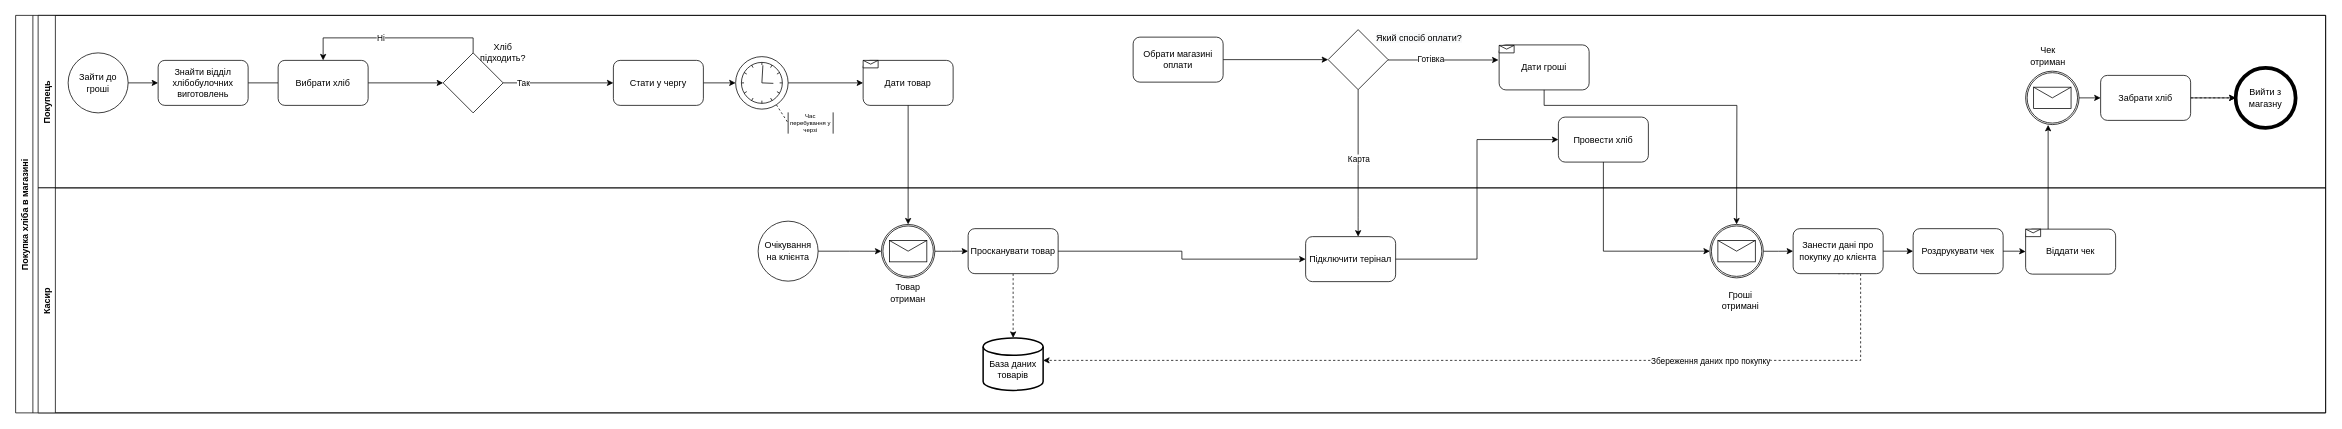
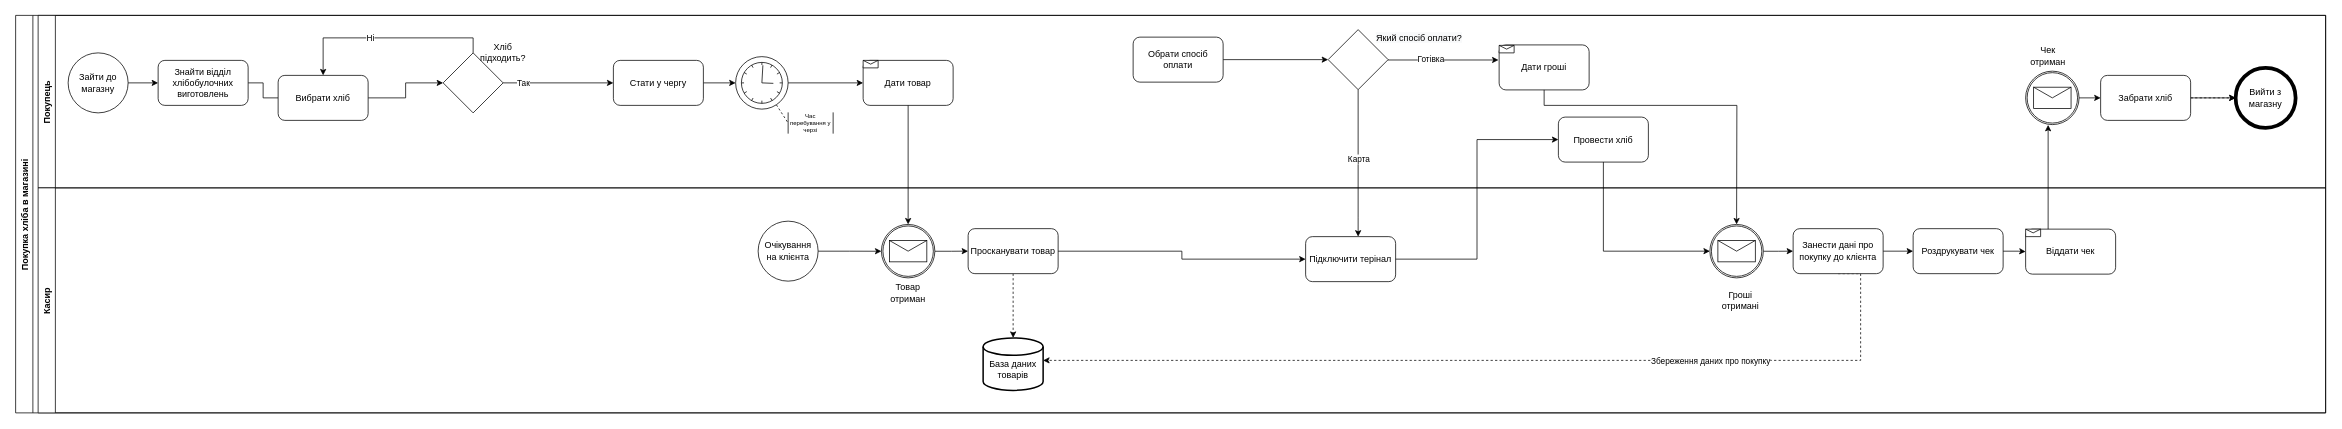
- <mxCell id="26" value="Обрати магазині оплати" style="rounded=1;whiteSpace=wrap;html=1;" parent="3" vertex="1"><mxGeometry x="1460" y="29" width="120" height="60" as="geometry" /></mxCell>
+ <mxCell id="26" value="Обрати спосіб оплати" style="rounded=1;whiteSpace=wrap;html=1;" parent="3" vertex="1"><mxGeometry x="1460" y="29" width="120" height="60" as="geometry" /></mxCell>
- <mxCell id="5" value="Зайти до гроші" style="ellipse;whiteSpace=wrap;html=1;aspect=fixed;" parent="3" vertex="1"><mxGeometry x="40" y="50" width="80" height="80" as="geometry" /></mxCell>
+ <mxCell id="5" value="Зайти до магазну" style="ellipse;whiteSpace=wrap;html=1;aspect=fixed;" parent="3" vertex="1"><mxGeometry x="40" y="50" width="80" height="80" as="geometry" /></mxCell>
- <mxCell id="10" value="Вибрати хліб" style="rounded=1;whiteSpace=wrap;html=1;strokeWidth=1;" parent="3" vertex="1"><mxGeometry x="320" y="60" width="120" height="60" as="geometry" /></mxCell>
+ <mxCell id="10" value="Вибрати хліб" style="rounded=1;whiteSpace=wrap;html=1;strokeWidth=1;" parent="3" vertex="1"><mxGeometry x="320" y="80" width="120" height="60" as="geometry" /></mxCell>
